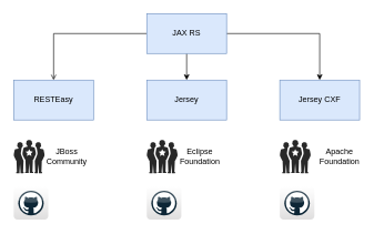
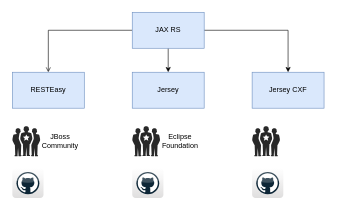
- <mxCell id="14" value="Apache&lt;br&gt;Foundation" style="text;html=1;strokeColor=none;fillColor=none;align=center;verticalAlign=middle;whiteSpace=wrap;rounded=0;" vertex="1" parent="1"><mxGeometry x="490" y="225" width="40" height="20" as="geometry" /></mxCell>
